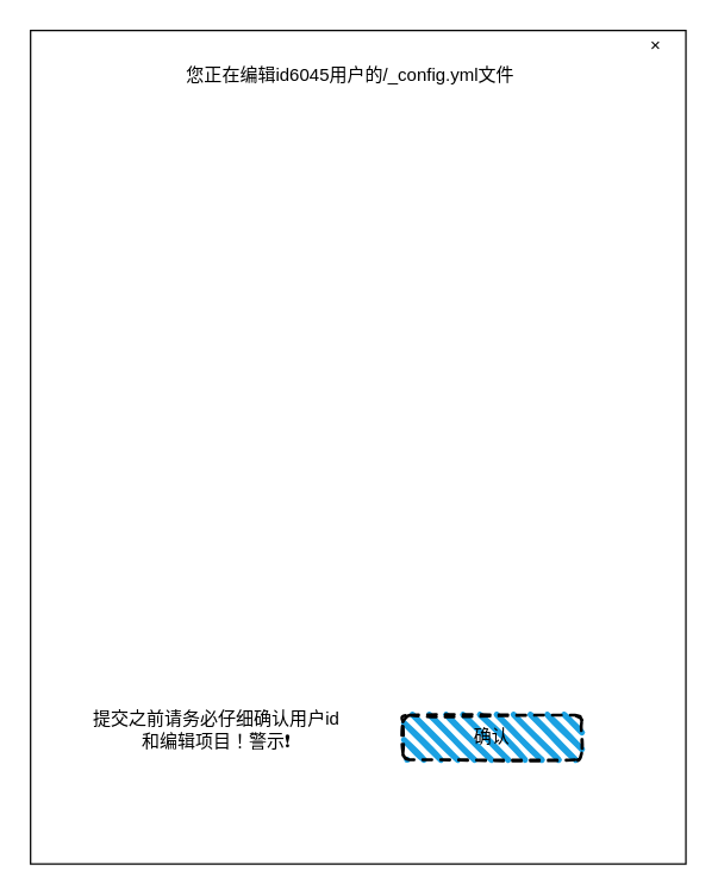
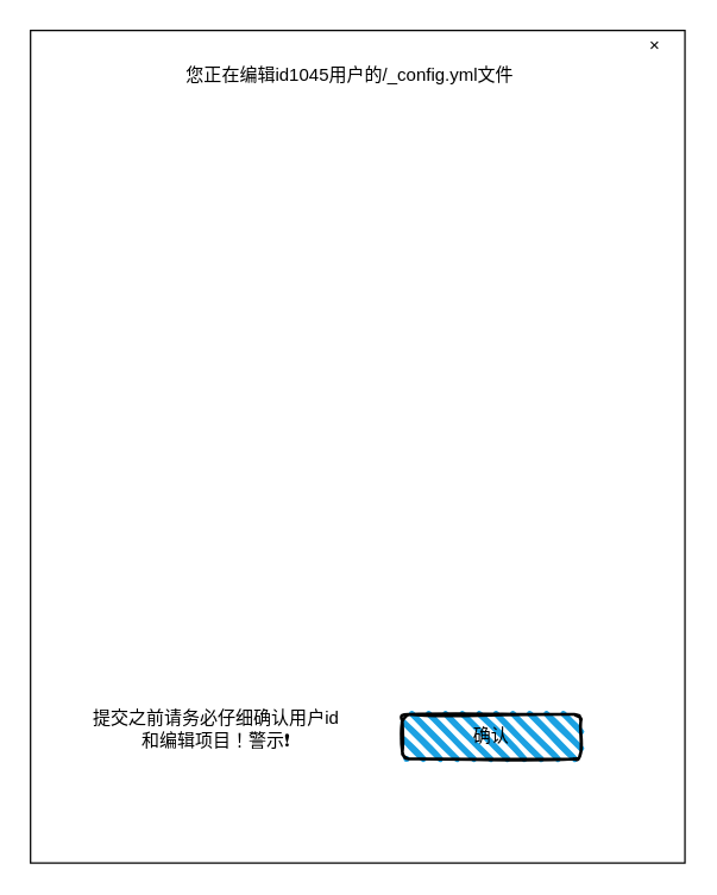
- <mxCell id="3" value="您正在编辑id6045用户的/_config.yml文件" style="text;html=1;strokeColor=none;fillColor=none;align=center;verticalAlign=middle;whiteSpace=wrap;rounded=0;" vertex="1" parent="1"><mxGeometry x="105" y="40" width="260" height="20" as="geometry" /></mxCell>
+ <mxCell id="3" value="您正在编辑id1045用户的/_config.yml文件" style="text;html=1;strokeColor=none;fillColor=none;align=center;verticalAlign=middle;whiteSpace=wrap;rounded=0;" vertex="1" parent="1"><mxGeometry x="105" y="40" width="260" height="20" as="geometry" /></mxCell>
- <mxCell id="6" value="确认" style="rounded=1;whiteSpace=wrap;html=1;strokeWidth=2;fillWeight=4;hachureGap=8;hachureAngle=45;fillColor=#1ba1e2;sketch=1;dashed=1;" vertex="1" parent="1"><mxGeometry x="270" y="480" width="120" height="30" as="geometry" /></mxCell>
+ <mxCell id="6" value="确认" style="rounded=1;whiteSpace=wrap;html=1;strokeWidth=2;fillWeight=4;hachureGap=8;hachureAngle=45;fillColor=#1ba1e2;sketch=1;" vertex="1" parent="1"><mxGeometry x="270" y="480" width="120" height="30" as="geometry" /></mxCell>
